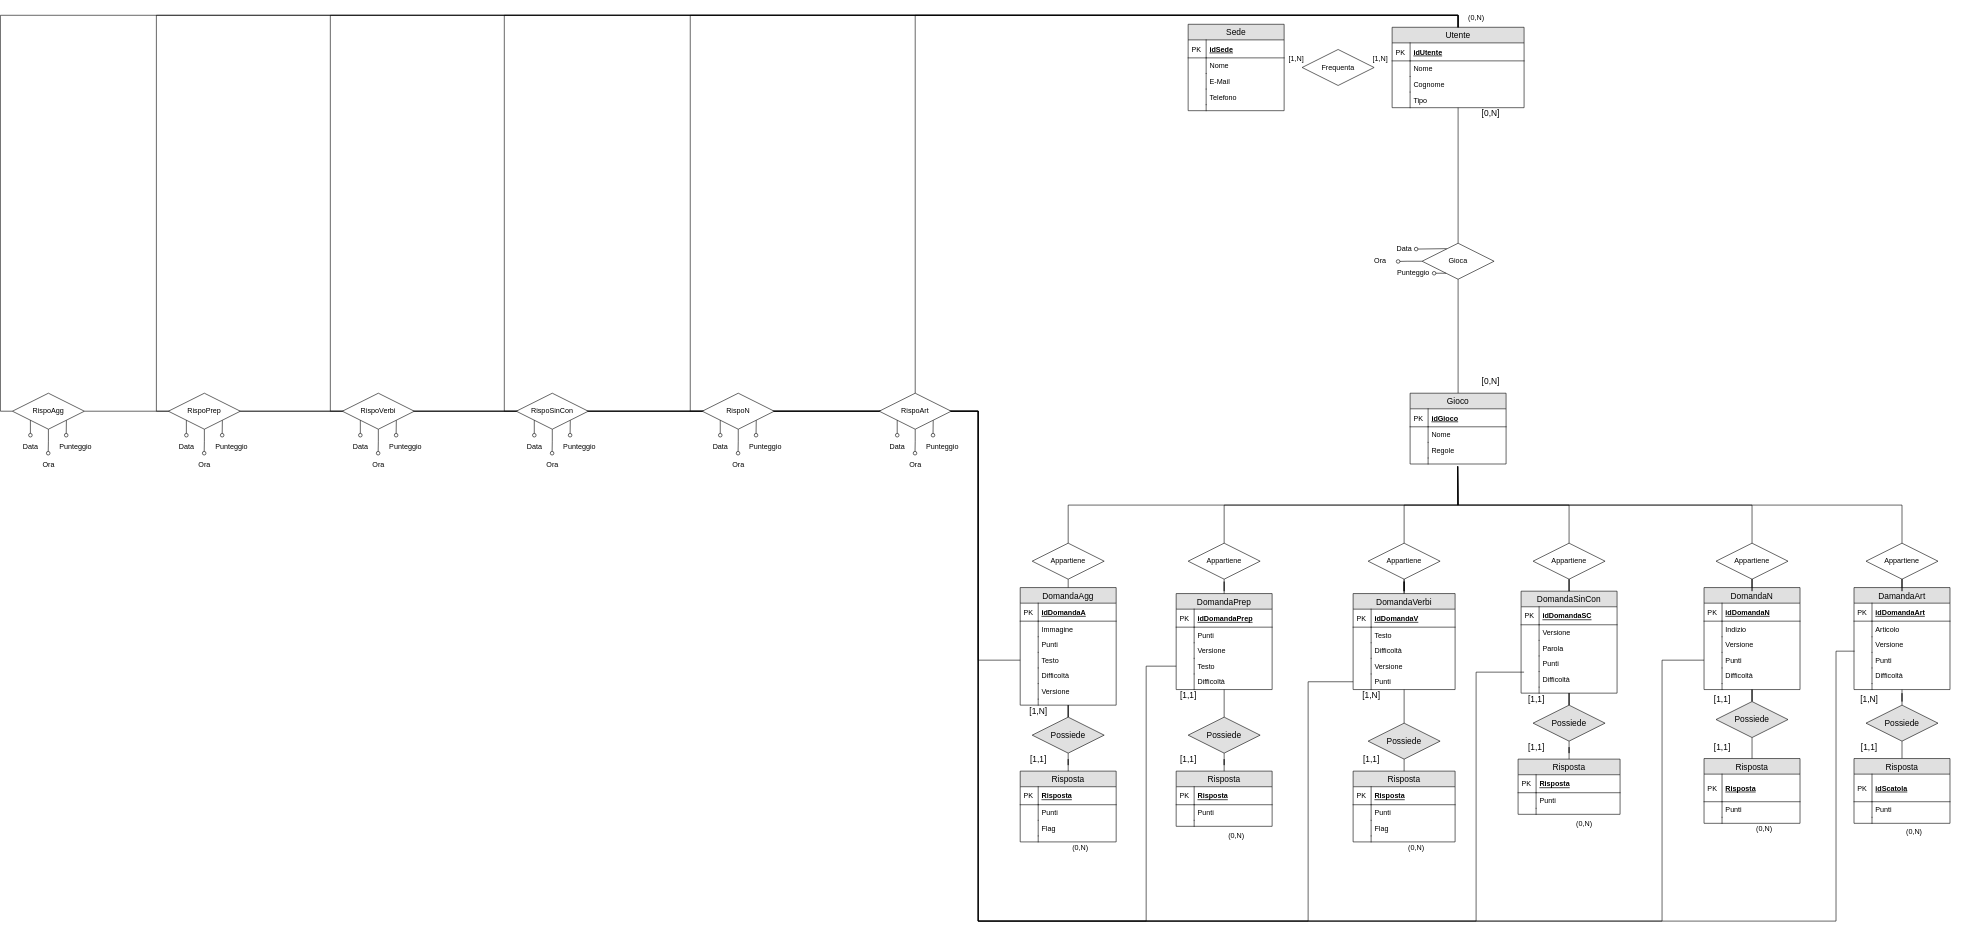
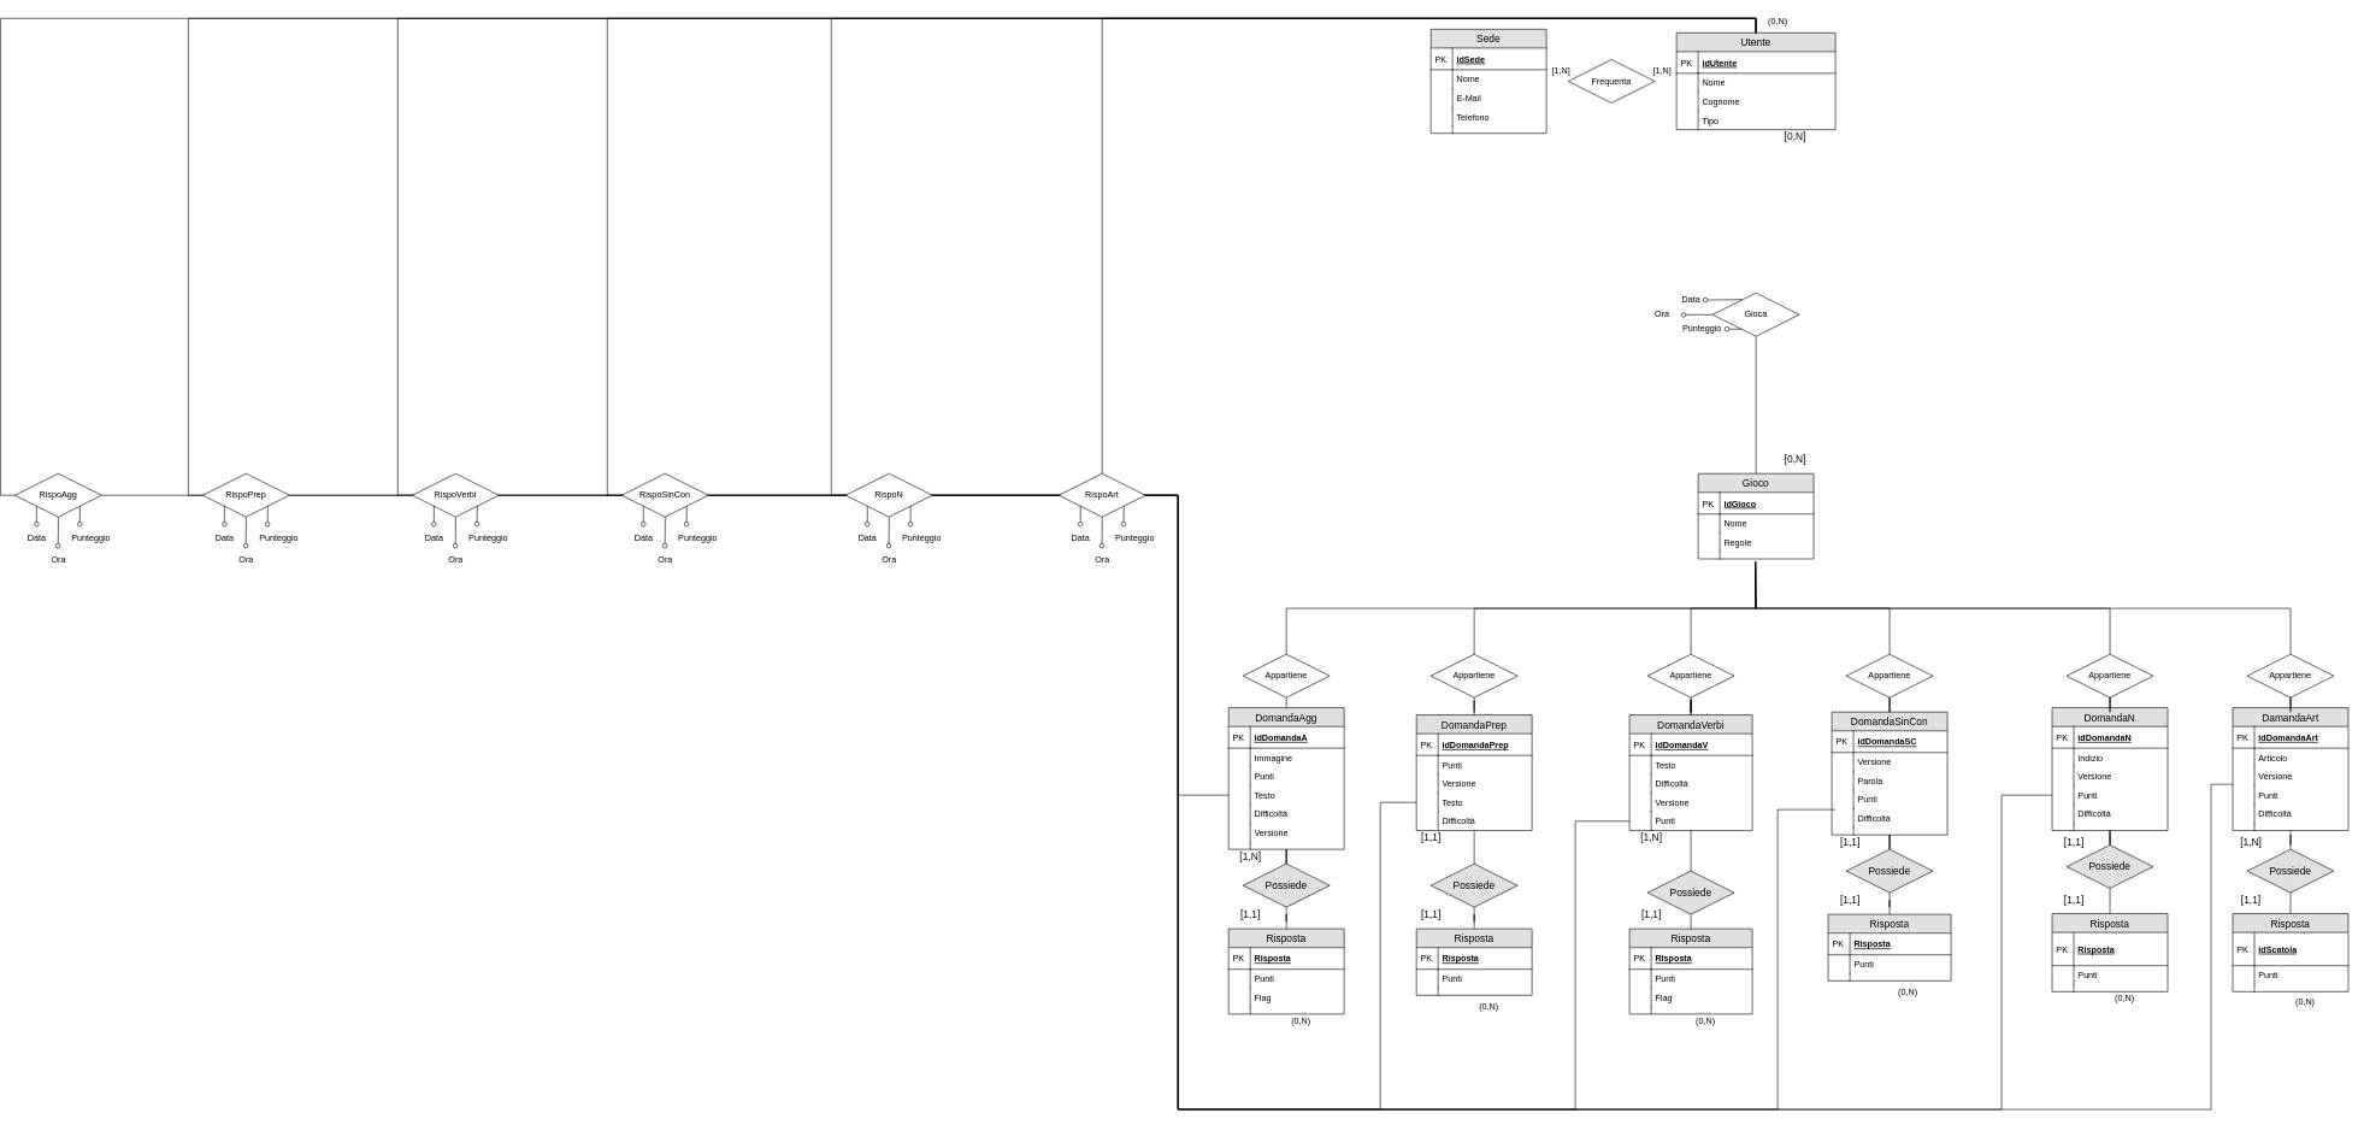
- <mxCell id="26" style="edgeStyle=orthogonalEdgeStyle;rounded=0;orthogonalLoop=1;jettySize=auto;html=1;exitX=0.5;exitY=0;exitDx=0;exitDy=0;endArrow=none;endFill=0;" edge="1" parent="1" source="28" target="2"><mxGeometry relative="1" as="geometry" /></mxCell>
